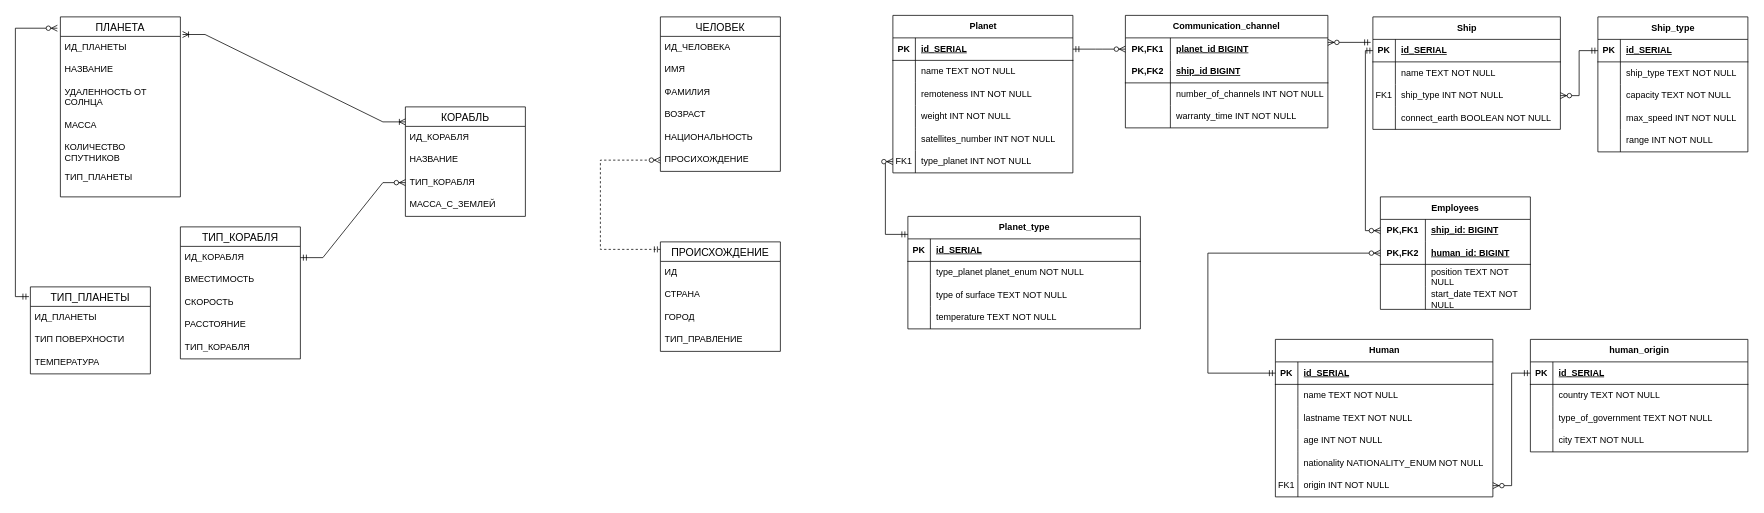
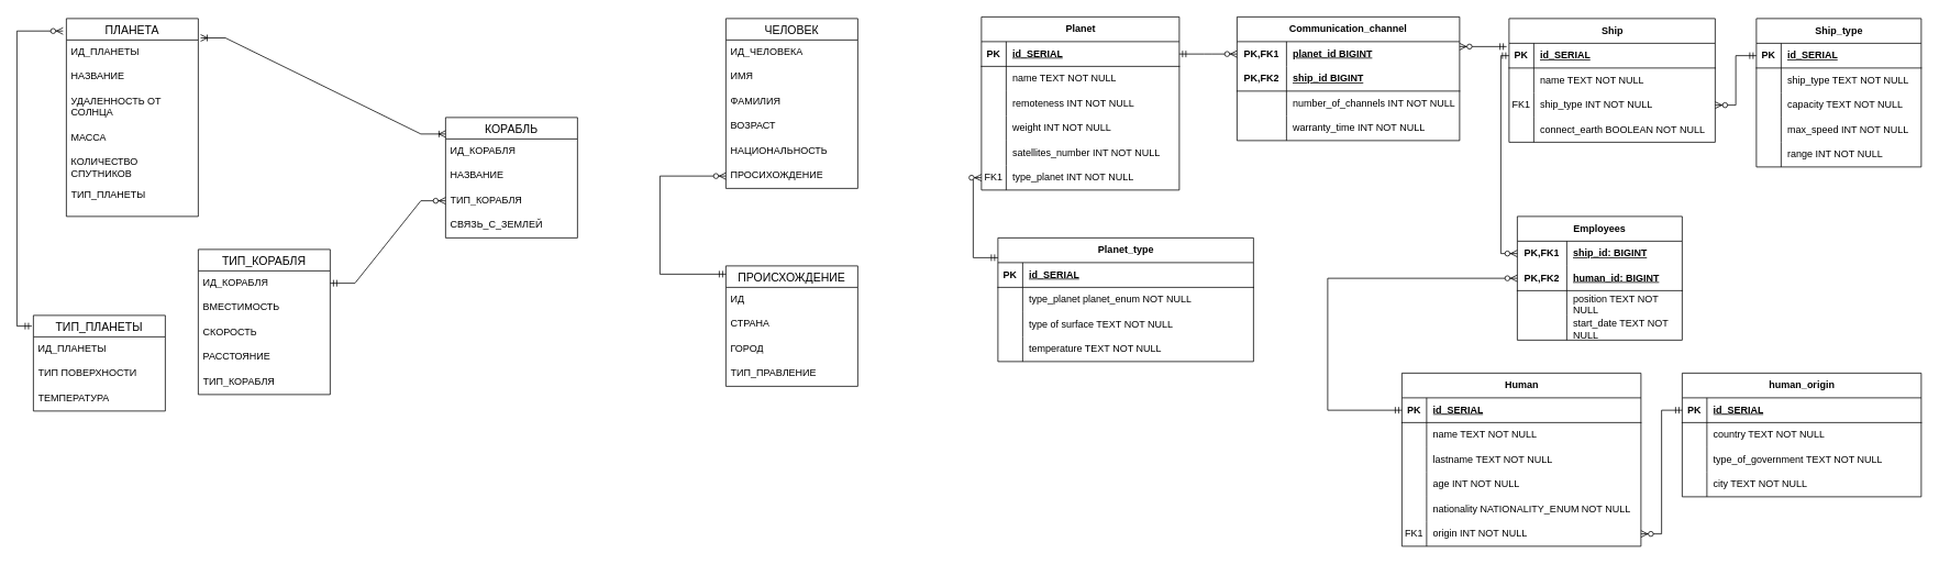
- <mxCell id="6" value="МАССА_С_ЗЕМЛЕЙ" style="text;strokeColor=none;fillColor=none;spacingLeft=4;spacingRight=4;overflow=hidden;rotatable=0;points=[[0,0.5],[1,0.5]];portConstraint=eastwest;fontSize=12;whiteSpace=wrap;html=1;" parent="2" vertex="1"><mxGeometry y="116" width="160" height="30" as="geometry" /></mxCell>
+ <mxCell id="6" value="СВЯЗЬ_С_ЗЕМЛЕЙ" style="text;strokeColor=none;fillColor=none;spacingLeft=4;spacingRight=4;overflow=hidden;rotatable=0;points=[[0,0.5],[1,0.5]];portConstraint=eastwest;fontSize=12;whiteSpace=wrap;html=1;" parent="2" vertex="1"><mxGeometry y="116" width="160" height="30" as="geometry" /></mxCell>
- <mxCell id="32" value="" style="edgeStyle=orthogonalEdgeStyle;fontSize=12;html=1;endArrow=ERzeroToMany;startArrow=ERmandOne;rounded=0;entryX=0;entryY=0.5;entryDx=0;entryDy=0;dashed=1;" parent="1" source="14" target="31" edge="1"><mxGeometry width="100" height="100" relative="1" as="geometry"><mxPoint x="820" y="362" as="sourcePoint" /><mxPoint x="870" y="212" as="targetPoint" /><Array as="points"><mxPoint x="800" y="332" /><mxPoint x="800" y="213" /></Array></mxGeometry></mxCell>
+ <mxCell id="32" value="" style="edgeStyle=orthogonalEdgeStyle;fontSize=12;html=1;endArrow=ERzeroToMany;startArrow=ERmandOne;rounded=0;entryX=0;entryY=0.5;entryDx=0;entryDy=0;" parent="1" source="14" target="31" edge="1"><mxGeometry width="100" height="100" relative="1" as="geometry"><mxPoint x="820" y="362" as="sourcePoint" /><mxPoint x="870" y="212" as="targetPoint" /><Array as="points"><mxPoint x="800" y="332" /><mxPoint x="800" y="213" /></Array></mxGeometry></mxCell>
